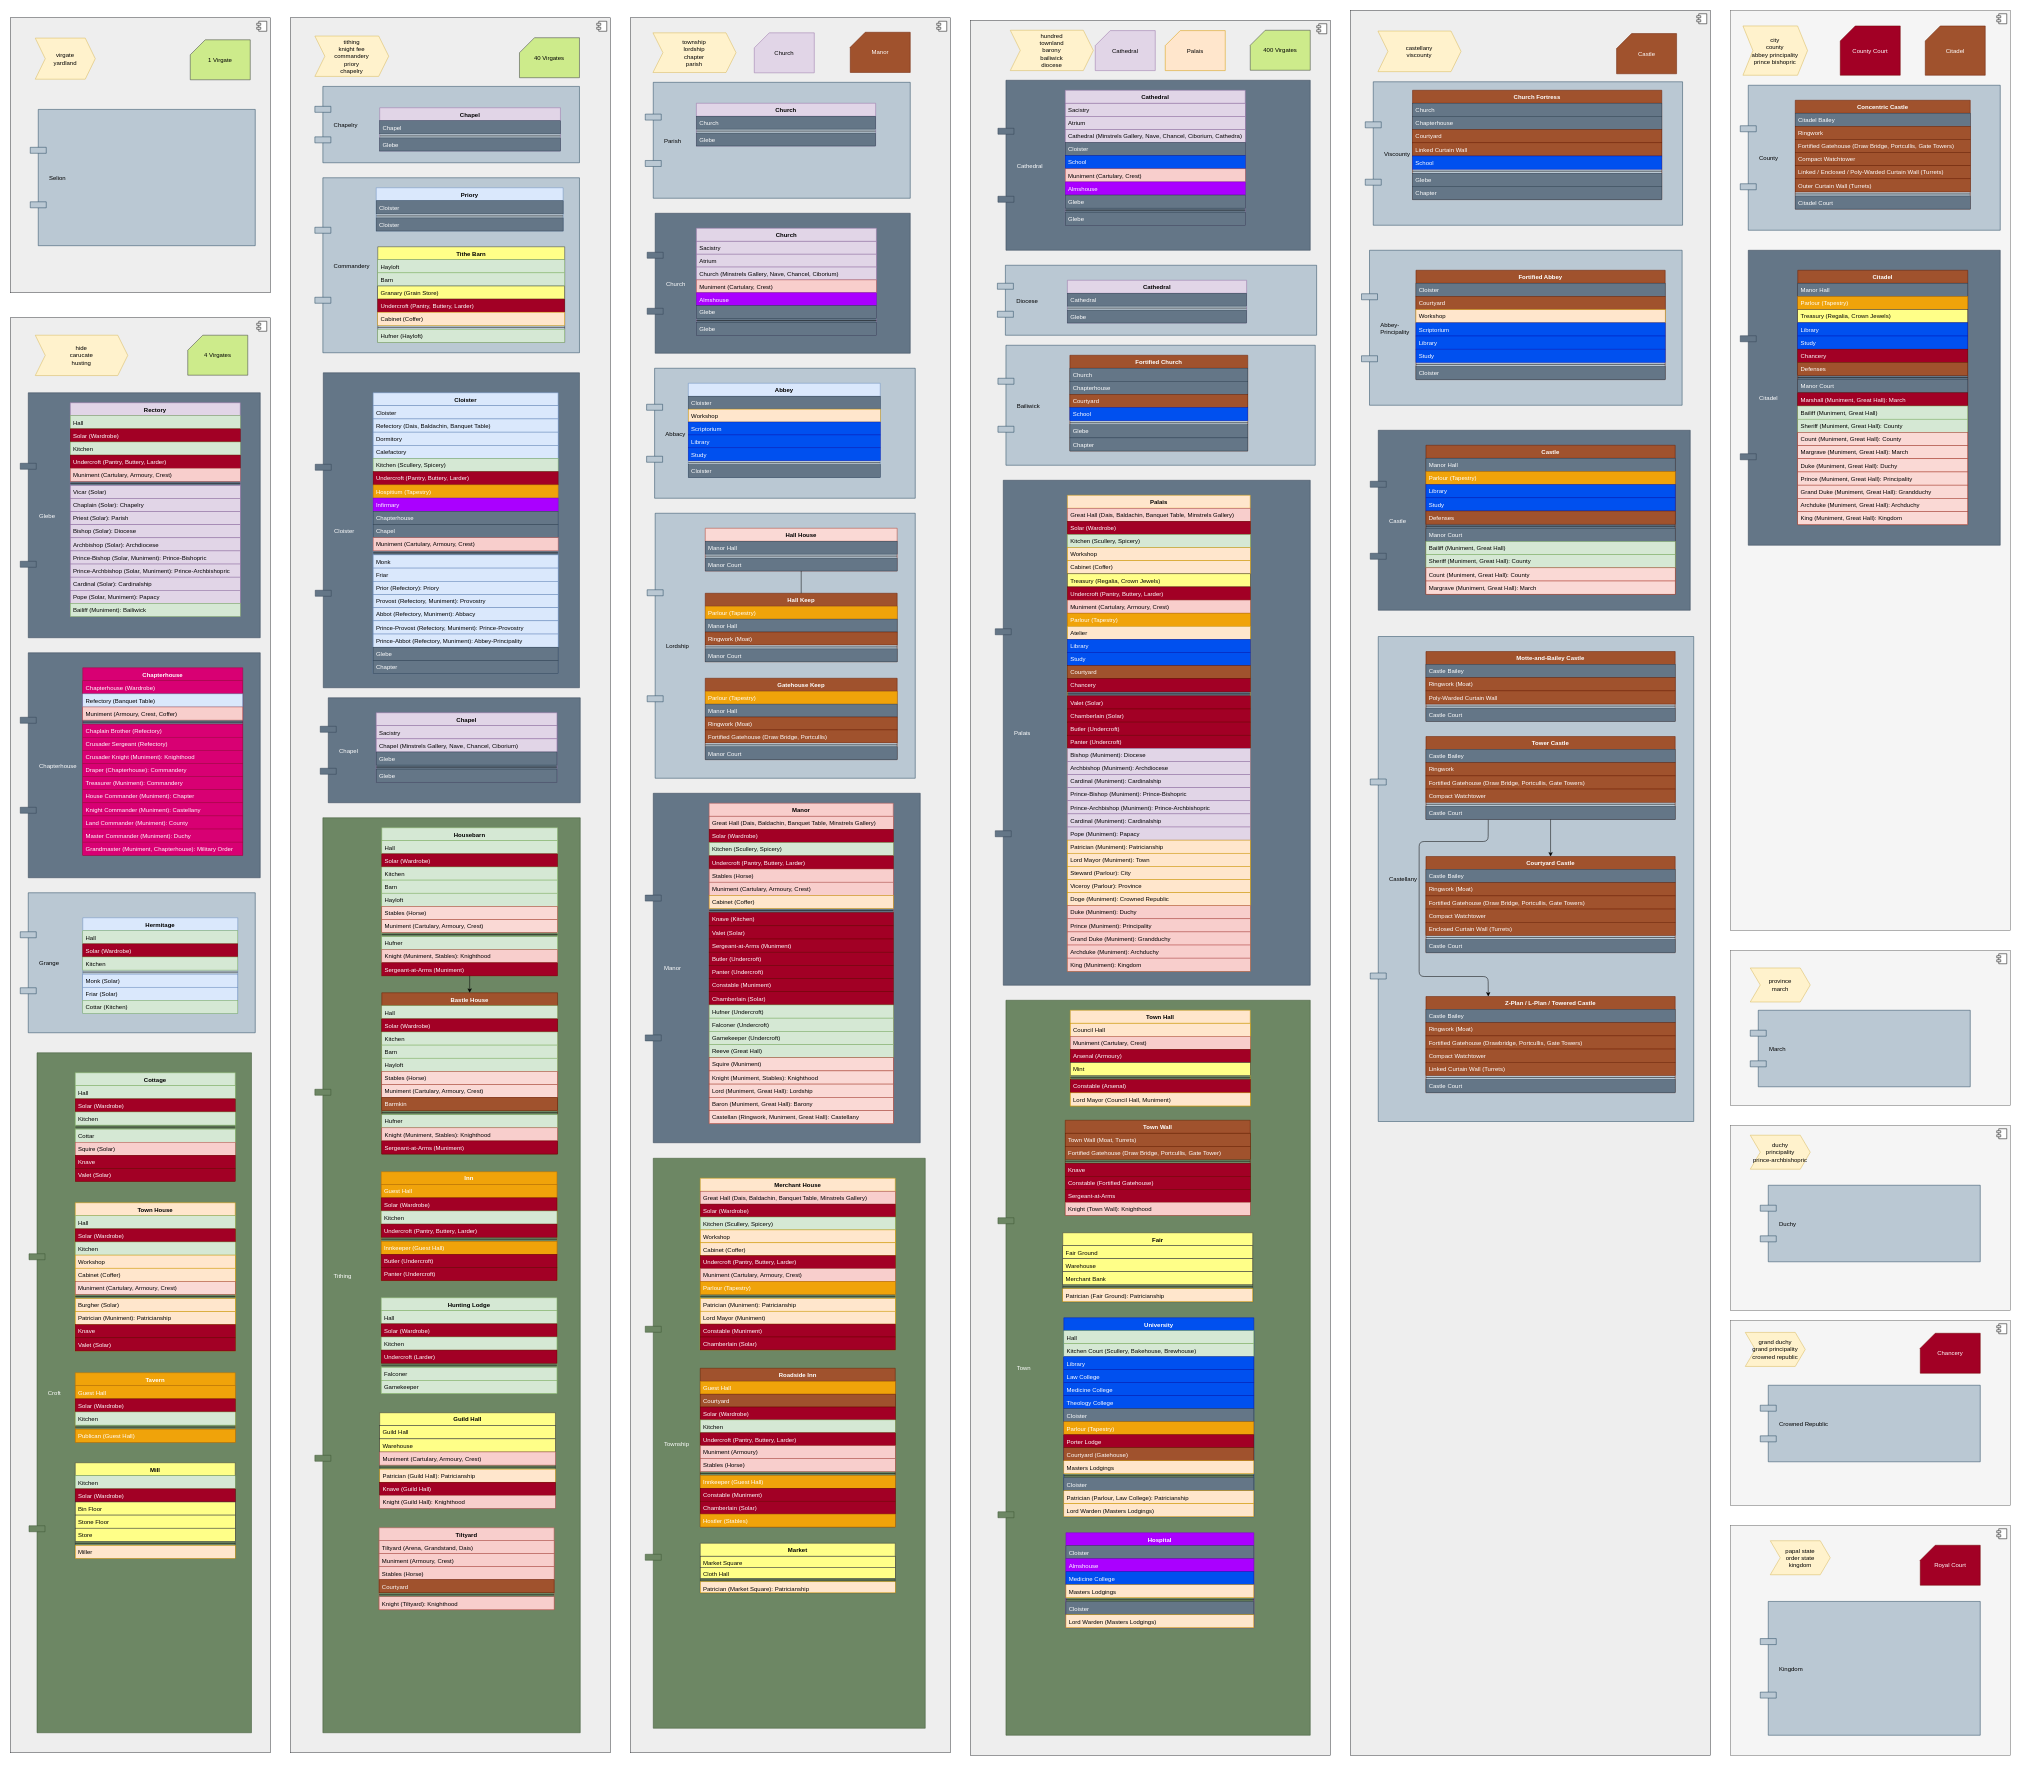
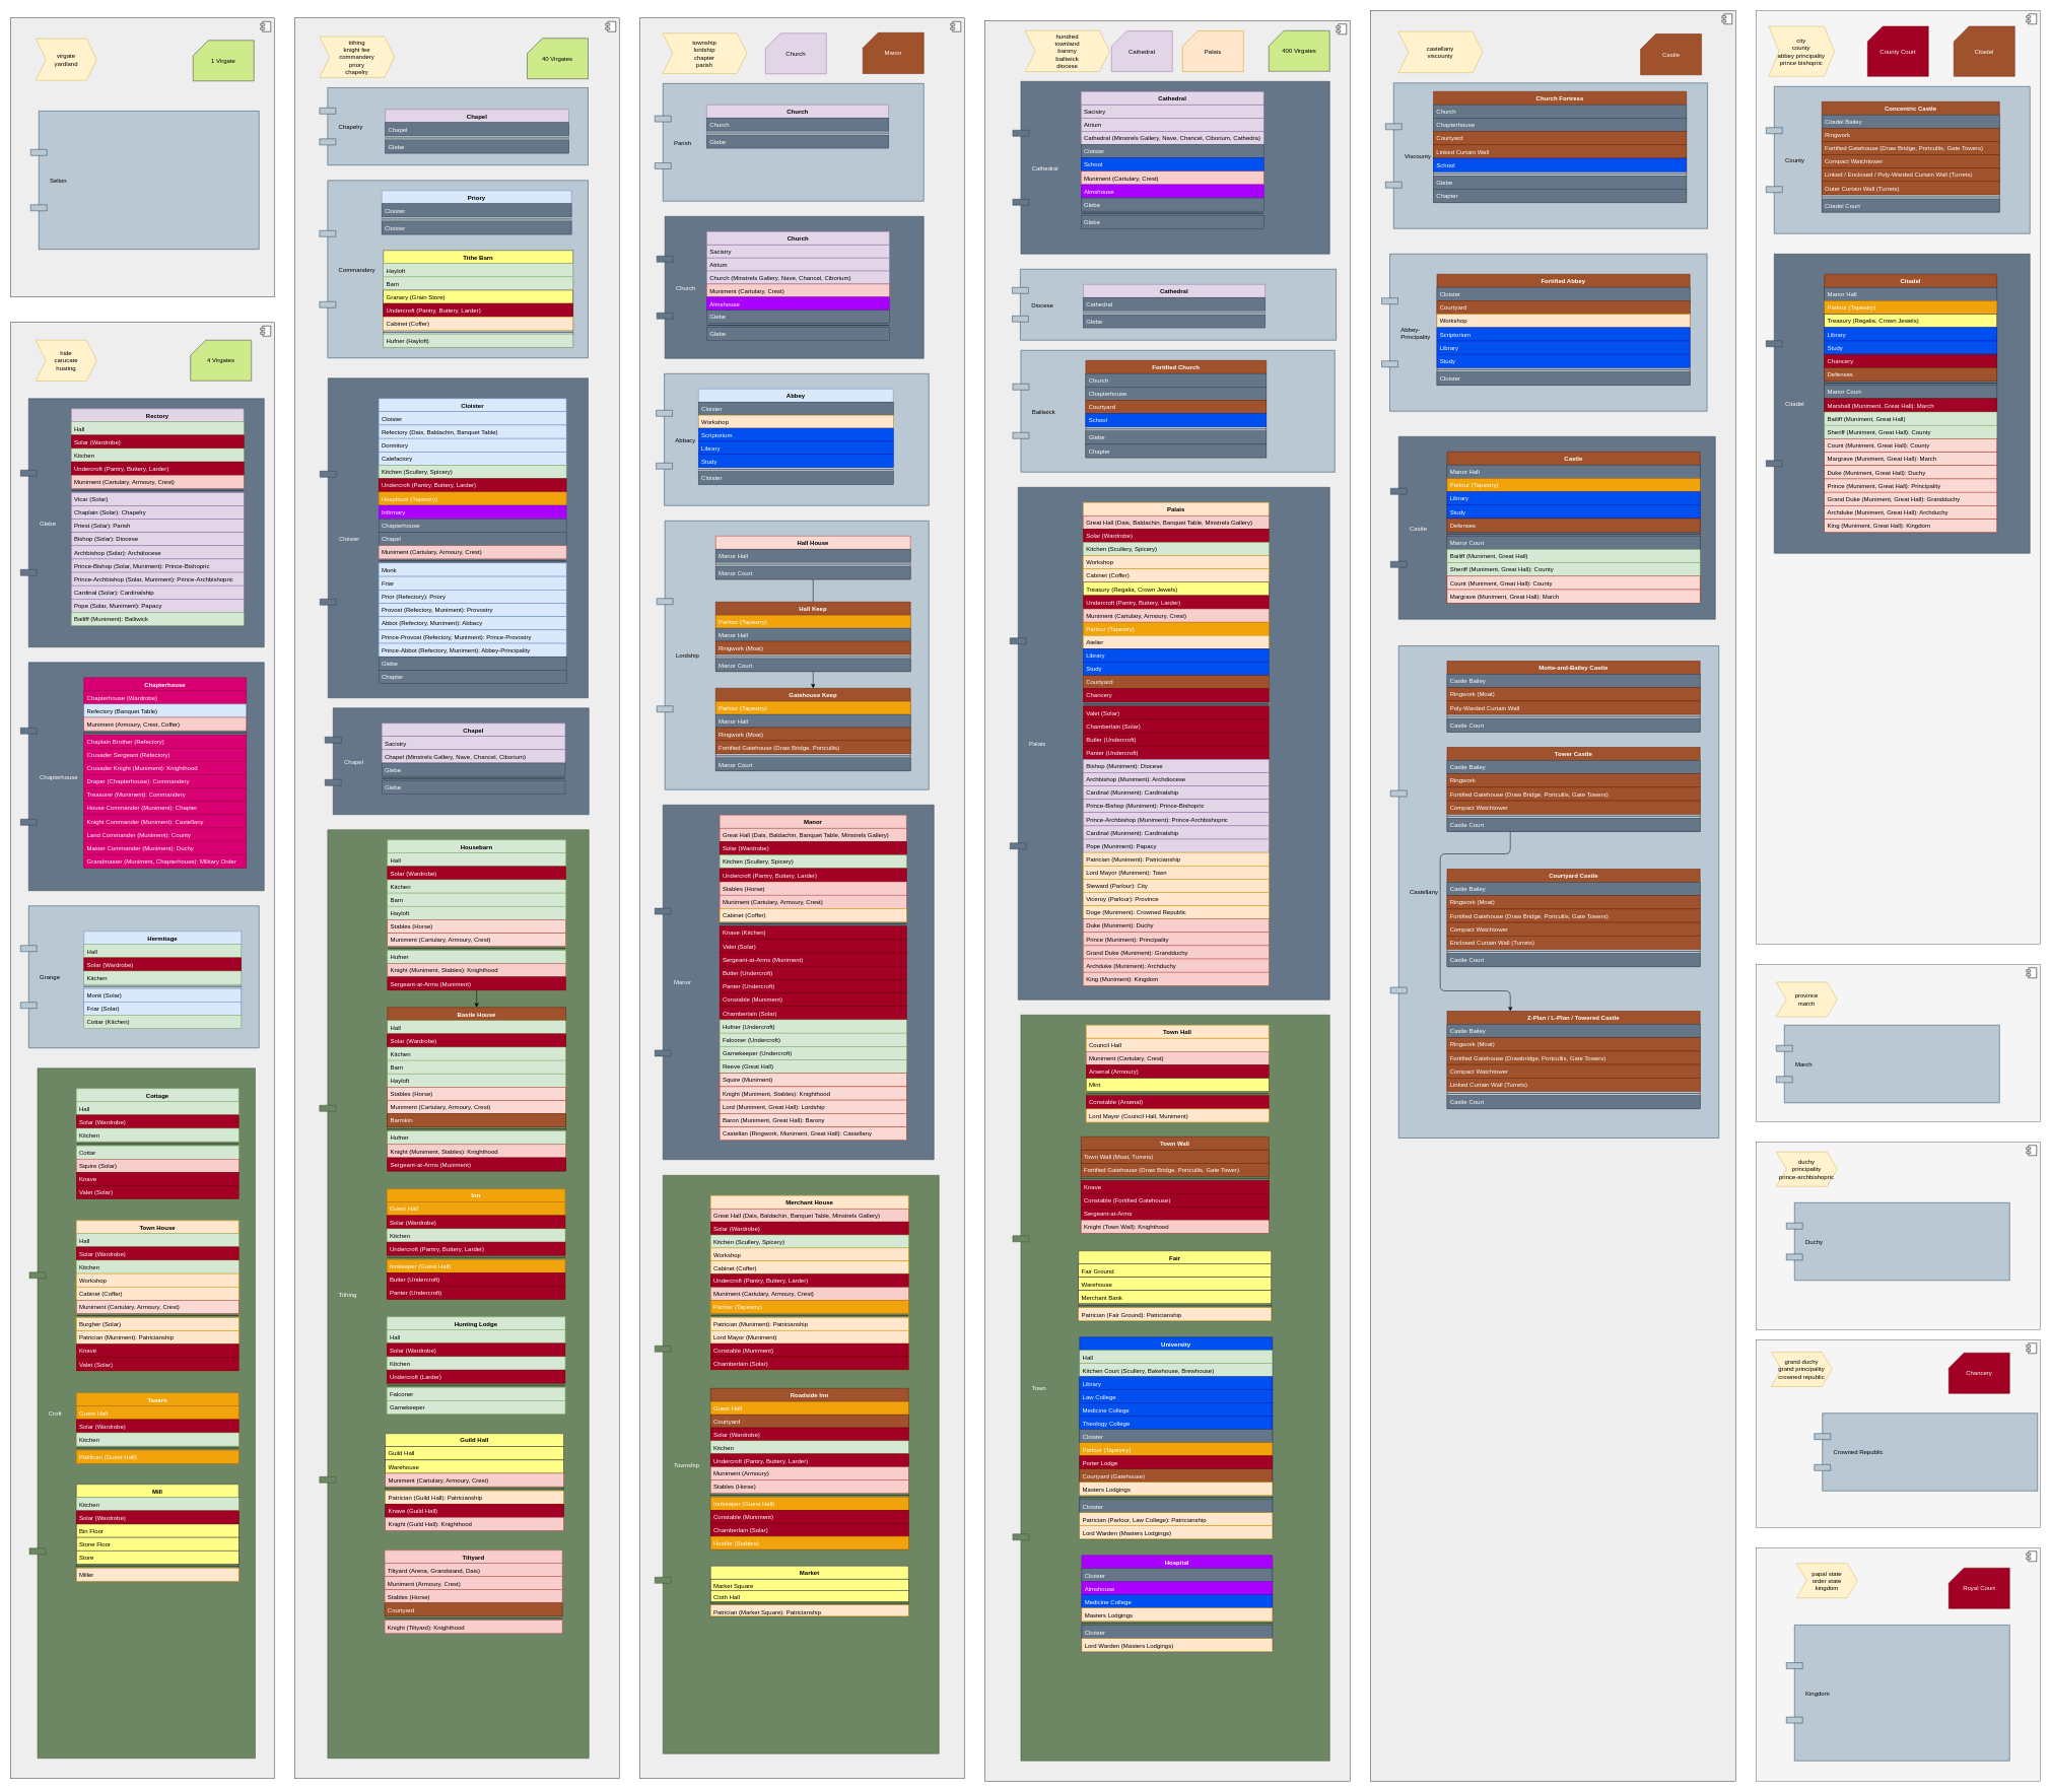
- <mxCell id="4" value="&lt;div&gt;hide&lt;/div&gt;&lt;div&gt;carucate&lt;/div&gt;&lt;div&gt;husting&lt;br&gt;&lt;/div&gt;" style="shape=step;perimeter=stepPerimeter;whiteSpace=wrap;html=1;fixedSize=1;fillColor=#fff2cc;strokeColor=#d6b656;" parent="2" vertex="1"><mxGeometry x="50" y="34.908" width="185" height="80.698" as="geometry" /></mxCell>
+ <mxCell id="4" value="&lt;div&gt;hide&lt;/div&gt;&lt;div&gt;carucate&lt;/div&gt;&lt;div&gt;husting&lt;br&gt;&lt;/div&gt;" style="shape=step;perimeter=stepPerimeter;whiteSpace=wrap;html=1;fixedSize=1;fillColor=#fff2cc;strokeColor=#d6b656;" parent="2" vertex="1"><mxGeometry x="50" y="34.908" width="120" height="80.698" as="geometry" /></mxCell>
+ <mxCell id="264" value="" style="endArrow=classic;html=1;entryX=0.5;entryY=0;entryDx=0;entryDy=0;exitX=0.5;exitY=1;exitDx=0;exitDy=0;" parent="196" source="258" target="247" edge="1"><mxGeometry width="50" height="50" relative="1" as="geometry"><mxPoint x="273.84" y="961" as="sourcePoint" /><mxPoint x="323.84" y="911" as="targetPoint" /></mxGeometry></mxCell>
- <mxCell id="489" value="" style="endArrow=classic;html=1;entryX=0.5;entryY=0;entryDx=0;entryDy=0;exitX=0.5;exitY=1;exitDx=0;exitDy=0;" parent="421" source="482" target="474" edge="1"><mxGeometry width="50" height="50" relative="1" as="geometry"><mxPoint x="-2277.041" y="1387.092" as="sourcePoint" /><mxPoint x="-2221.656" y="1427.673" as="targetPoint" /></mxGeometry></mxCell>
- <mxCell id="542" value="Crowned Republic" style="shape=component;align=left;spacingLeft=36;fillColor=#bac8d3;strokeColor=#23445d;" parent="539" vertex="1"><mxGeometry x="60" y="130" width="440" height="153.088" as="geometry" /></mxCell>
+ <mxCell id="542" value="Crowned Republic" style="shape=component;align=left;spacingLeft=36;fillColor=#bac8d3;strokeColor=#23445d;" parent="539" vertex="1"><mxGeometry x="115" y="145" width="440" height="153.088" as="geometry" /></mxCell>
